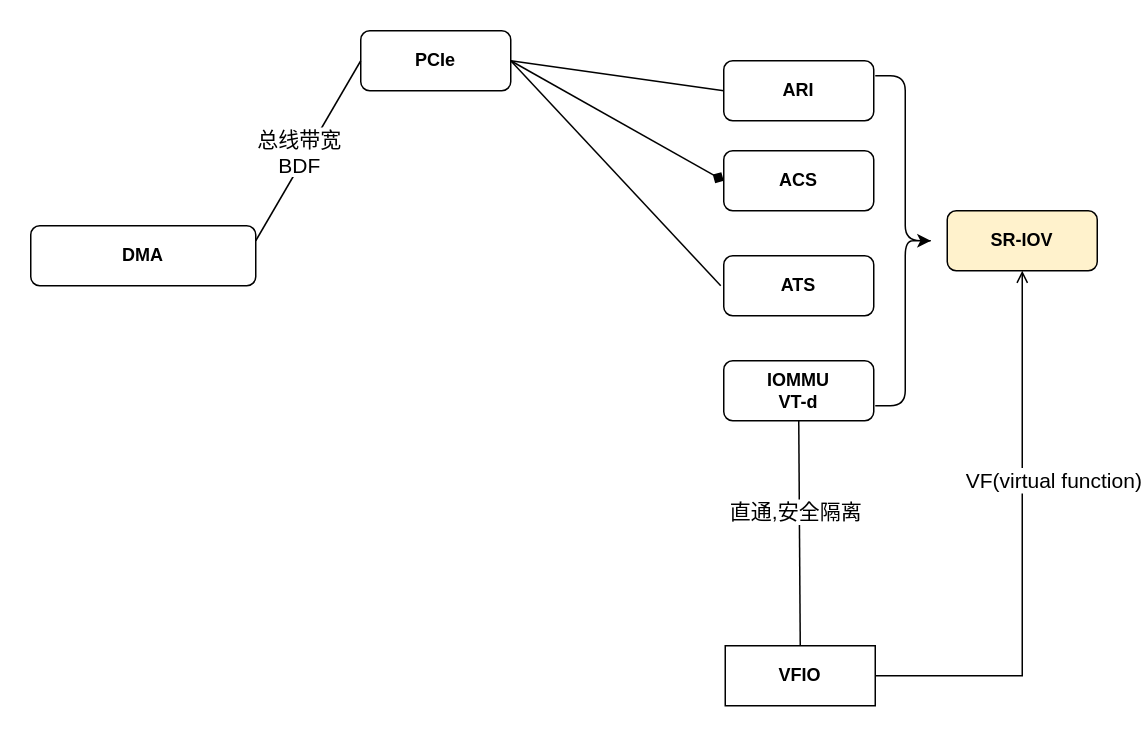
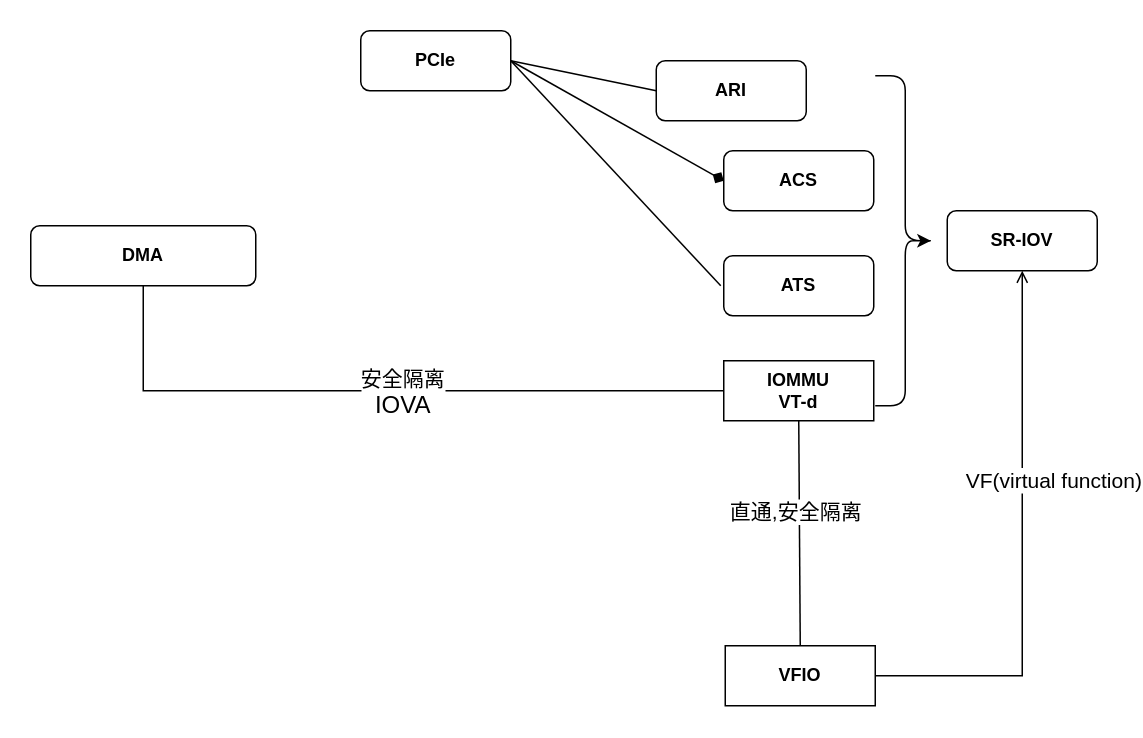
- <mxCell id="9" value="ARI" style="rounded=1;whiteSpace=wrap;html=1;fontStyle=1" vertex="1" parent="1"><mxGeometry x="482" y="40" width="100" height="40" as="geometry" /></mxCell>
+ <mxCell id="9" value="ARI" style="rounded=1;whiteSpace=wrap;html=1;fontStyle=1" vertex="1" parent="1"><mxGeometry x="437" y="40" width="100" height="40" as="geometry" /></mxCell>
- <mxCell id="5" value="" style="endArrow=none;html=1;rounded=0;entryX=0;entryY=0.5;entryDx=0;entryDy=0;exitX=1;exitY=0.25;exitDx=0;exitDy=0;" edge="1" parent="1" source="2" target="4"><mxGeometry width="50" height="50" relative="1" as="geometry"><mxPoint x="87" y="110" as="sourcePoint" /><mxPoint x="137" y="60" as="targetPoint" /></mxGeometry></mxCell>
- <mxCell id="6" value="&lt;font style=&quot;font-size: 14px;&quot;&gt;总线带宽&lt;/font&gt;&lt;div&gt;&lt;font style=&quot;font-size: 14px;&quot;&gt;BDF&lt;/font&gt;&lt;/div&gt;" style="edgeLabel;html=1;align=center;verticalAlign=middle;resizable=0;points=[];" vertex="1" connectable="0" parent="5"><mxGeometry x="0.256" y="4" relative="1" as="geometry"><mxPoint x="-12" y="18" as="offset" /></mxGeometry></mxCell>
- <mxCell id="15" value="SR-IOV" style="rounded=1;whiteSpace=wrap;html=1;fontStyle=1;fillColor=#fff2cc;" vertex="1" parent="1"><mxGeometry x="631" y="140" width="100" height="40" as="geometry" /></mxCell>
+ <mxCell id="15" value="SR-IOV" style="rounded=1;whiteSpace=wrap;html=1;fontStyle=1" vertex="1" parent="1"><mxGeometry x="631" y="140" width="100" height="40" as="geometry" /></mxCell>
+ <mxCell id="7" value="" style="endArrow=none;html=1;rounded=0;exitX=0.5;exitY=1;exitDx=0;exitDy=0;entryX=0;entryY=0.5;entryDx=0;entryDy=0;edgeStyle=orthogonalEdgeStyle;" edge="1" parent="1" source="2" target="3"><mxGeometry width="50" height="50" relative="1" as="geometry"><mxPoint x="32" y="90" as="sourcePoint" /><mxPoint x="482" y="240" as="targetPoint" /></mxGeometry></mxCell>
+ <mxCell id="8" value="&lt;font style=&quot;font-size: 14px;&quot;&gt;安全隔离&lt;/font&gt;&lt;div&gt;&lt;font size=&quot;3&quot;&gt;IOVA&lt;/font&gt;&lt;/div&gt;" style="edgeLabel;html=1;align=center;verticalAlign=middle;resizable=0;points=[];" vertex="1" connectable="0" parent="7"><mxGeometry x="0.061" relative="1" as="geometry"><mxPoint as="offset" /></mxGeometry></mxCell>
- <mxCell id="3" value="IOMMU&lt;div&gt;VT-d&lt;/div&gt;" style="rounded=1;whiteSpace=wrap;html=1;fontStyle=1" vertex="1" parent="1"><mxGeometry x="482" y="240" width="100" height="40" as="geometry" /></mxCell>
+ <mxCell id="3" value="IOMMU&lt;div&gt;VT-d&lt;/div&gt;" style="whiteSpace=wrap;html=1;fontStyle=1;rounded=0;" vertex="1" parent="1"><mxGeometry x="482" y="240" width="100" height="40" as="geometry" /></mxCell>
